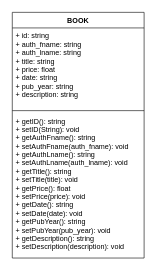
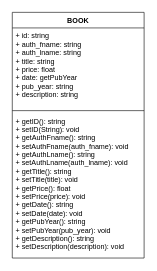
- <mxCell id="3" value="+ id: string&#10;+ auth_fname: string&#10;+ auth_lname: string&#10;+ title: string&#10;+ price: float&#10;+ date: string&#10;+ pub_year: string&#10;+ description: string&#10;" style="text;strokeColor=none;fillColor=none;align=left;verticalAlign=top;spacingLeft=4;spacingRight=4;overflow=hidden;rotatable=0;points=[[0,0.5],[1,0.5]];portConstraint=eastwest;" vertex="1" parent="2"><mxGeometry y="26" width="220" height="134" as="geometry" /></mxCell>
+ <mxCell id="3" value="+ id: string&#10;+ auth_fname: string&#10;+ auth_lname: string&#10;+ title: string&#10;+ price: float&#10;+ date: getPubYear&#10;+ pub_year: string&#10;+ description: string&#10;" style="text;strokeColor=none;fillColor=none;align=left;verticalAlign=top;spacingLeft=4;spacingRight=4;overflow=hidden;rotatable=0;points=[[0,0.5],[1,0.5]];portConstraint=eastwest;" vertex="1" parent="2"><mxGeometry y="26" width="220" height="134" as="geometry" /></mxCell>
